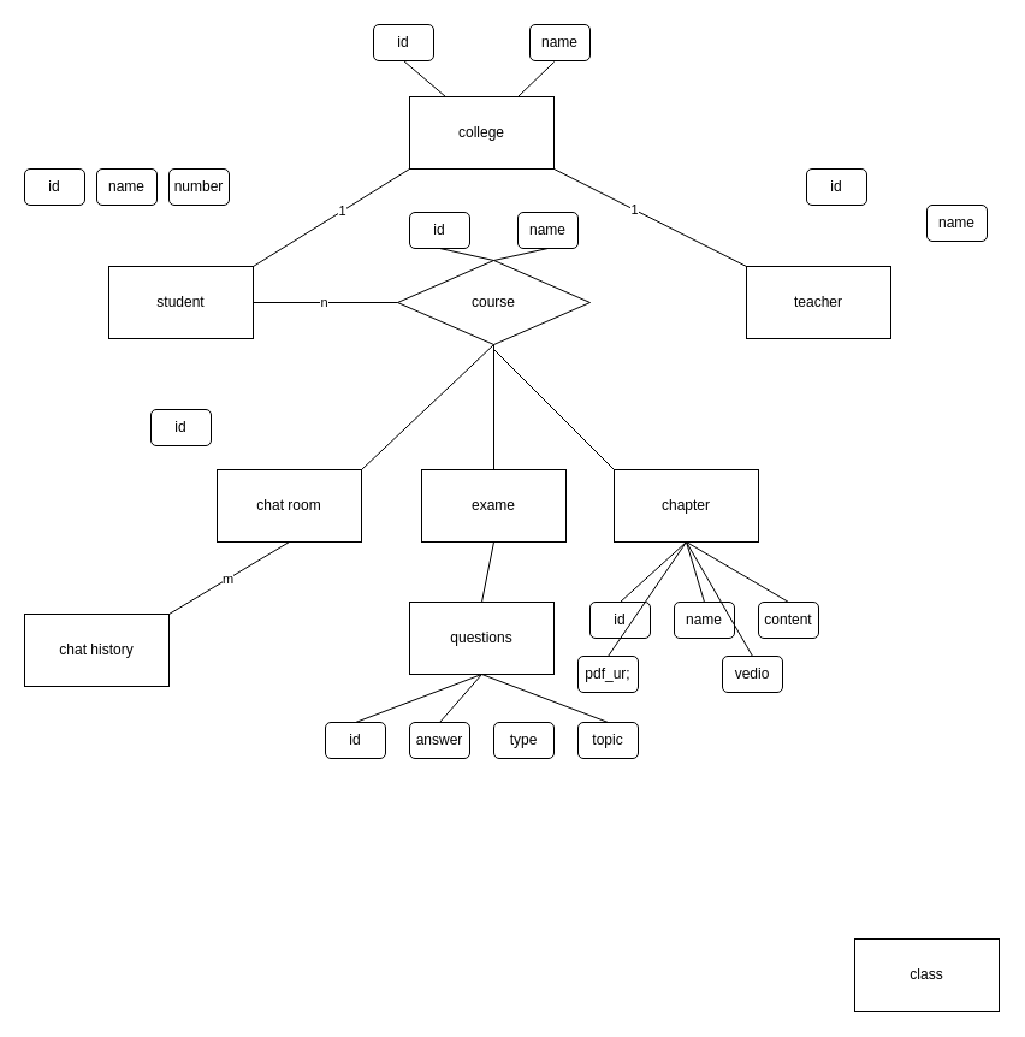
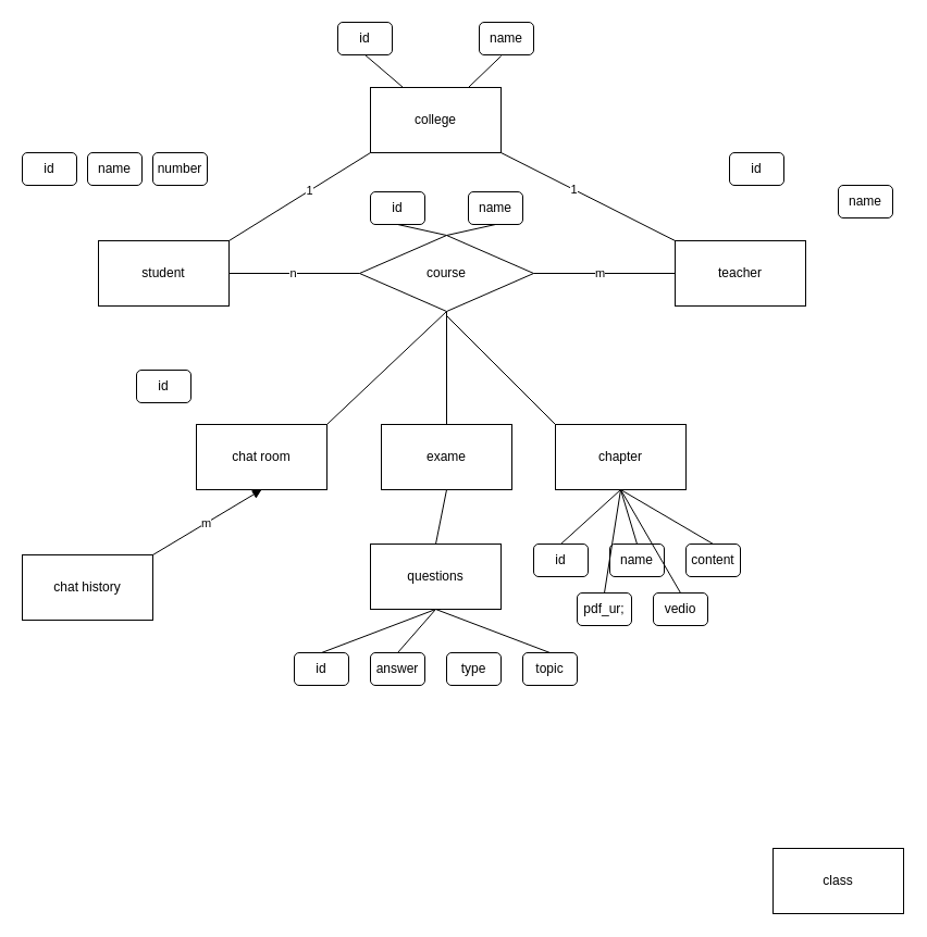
+ <mxCell id="8" value="" style="endArrow=none;html=1;rounded=0;entryX=0;entryY=0.5;entryDx=0;entryDy=0;exitX=1;exitY=0.5;exitDx=0;exitDy=0;" parent="1" source="7" target="3" edge="1"><mxGeometry width="50" height="50" relative="1" as="geometry"><mxPoint x="380" y="476" as="sourcePoint" /><mxPoint x="430" y="426" as="targetPoint" /></mxGeometry></mxCell>
+ <mxCell id="9" value="m" style="edgeLabel;html=1;align=center;verticalAlign=middle;resizable=0;points=[];" parent="8" vertex="1" connectable="0"><mxGeometry x="-0.074" y="1" relative="1" as="geometry"><mxPoint as="offset" /></mxGeometry></mxCell>
- <mxCell id="46" value="" style="endArrow=none;html=1;rounded=0;entryX=0.5;entryY=1;entryDx=0;entryDy=0;exitX=1;exitY=0;exitDx=0;exitDy=0;" parent="1" source="6" target="5" edge="1"><mxGeometry width="50" height="50" relative="1" as="geometry"><mxPoint x="310" y="400" as="sourcePoint" /><mxPoint x="420" y="300" as="targetPoint" /></mxGeometry></mxCell>
+ <mxCell id="46" value="" style="endArrow=block;html=1;rounded=0;entryX=0.5;entryY=1;entryDx=0;entryDy=0;exitX=1;exitY=0;exitDx=0;exitDy=0;" parent="1" source="6" target="5" edge="1"><mxGeometry width="50" height="50" relative="1" as="geometry"><mxPoint x="310" y="400" as="sourcePoint" /><mxPoint x="420" y="300" as="targetPoint" /></mxGeometry></mxCell>
- <mxCell id="34" value="pdf_ur;" style="rounded=1;whiteSpace=wrap;html=1;" parent="1" vertex="1"><mxGeometry x="480" y="545" width="50" height="30" as="geometry" /></mxCell>
+ <mxCell id="34" value="pdf_ur;" style="rounded=1;whiteSpace=wrap;html=1;" parent="1" vertex="1"><mxGeometry x="530" y="545" width="50" height="30" as="geometry" /></mxCell>
